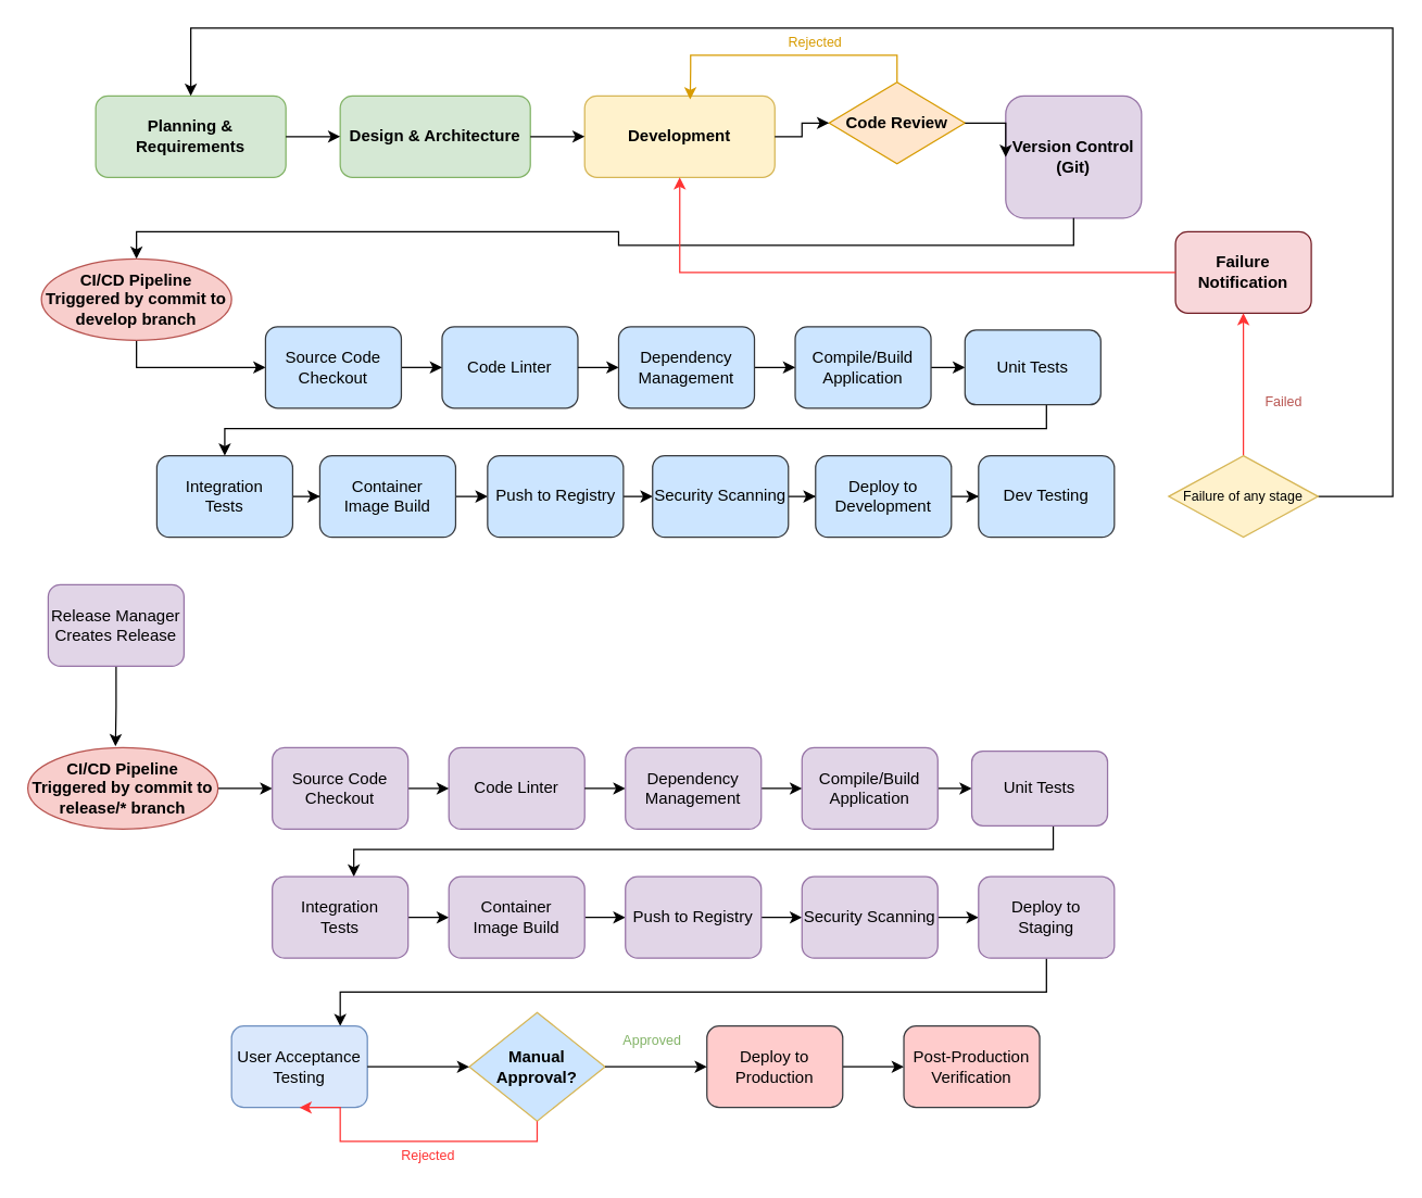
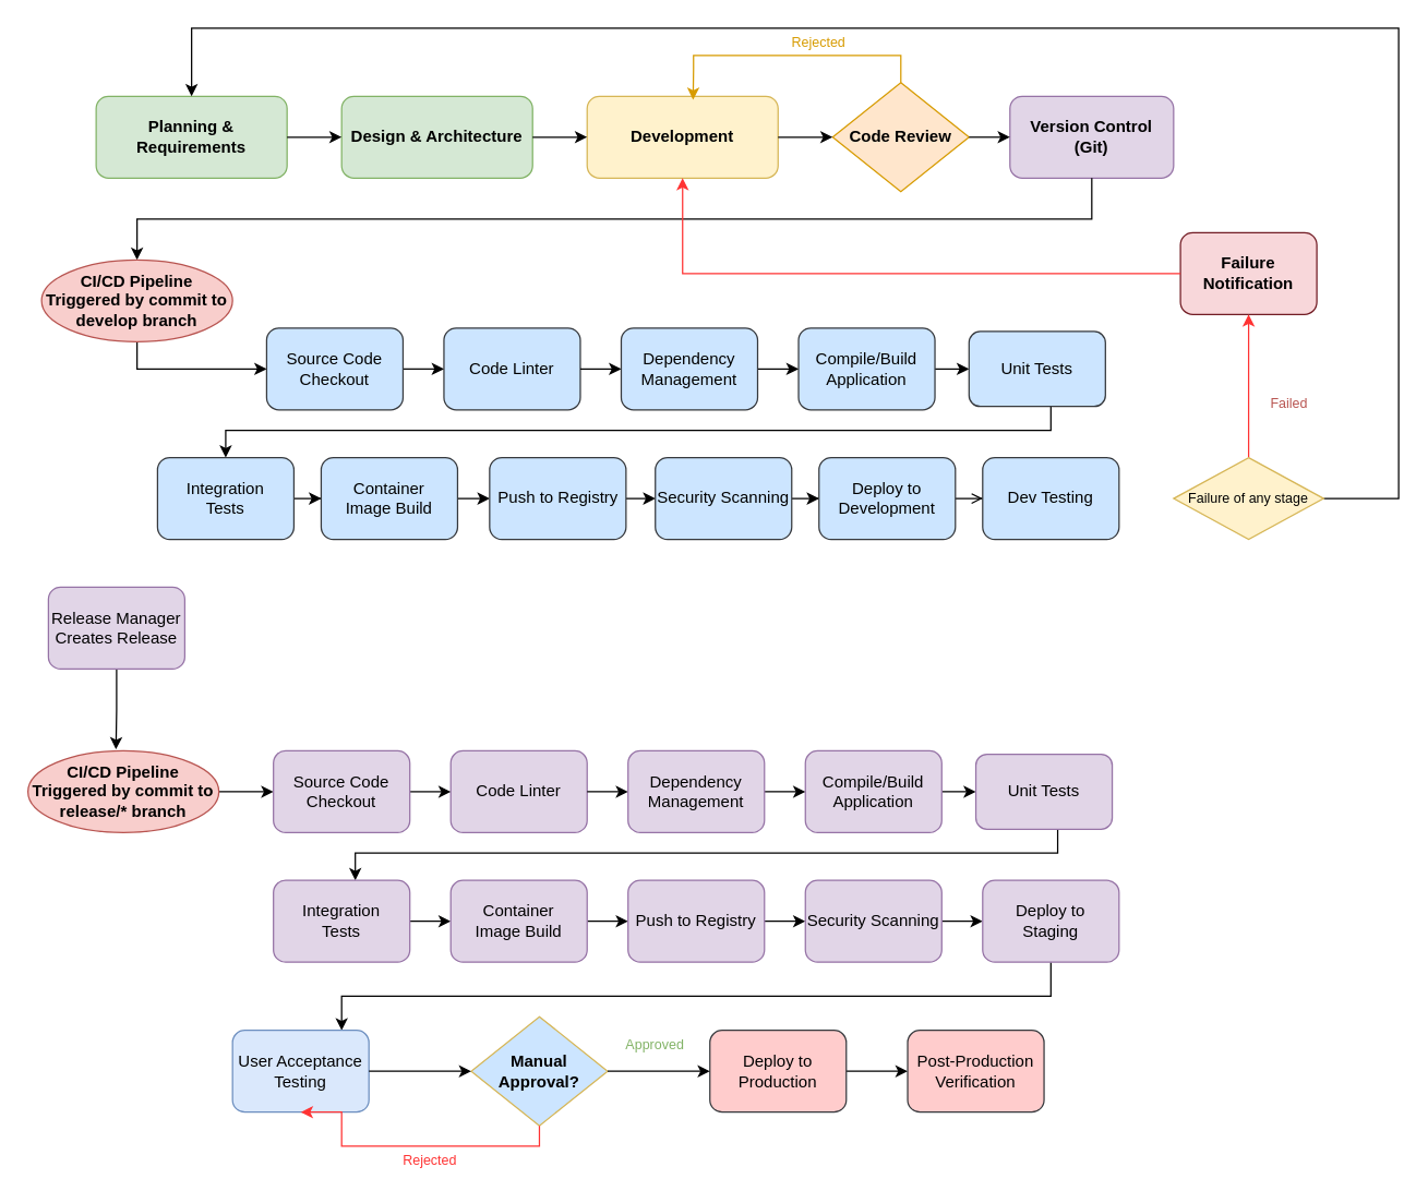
- <mxCell id="5" value="Code Review" style="rhombus;whiteSpace=wrap;html=1;fillColor=#ffe6cc;strokeColor=#d79b00;fontSize=12;fontStyle=1;" vertex="1" parent="1"><mxGeometry x="610" y="60" width="100" height="60" as="geometry" /></mxCell>
+ <mxCell id="5" value="Code Review" style="rhombus;whiteSpace=wrap;html=1;fillColor=#ffe6cc;strokeColor=#d79b00;fontSize=12;fontStyle=1;" vertex="1" parent="1"><mxGeometry x="610" y="60" width="100" height="80" as="geometry" /></mxCell>
- <mxCell id="6" value="Version Control&#10;(Git)" style="rounded=1;whiteSpace=wrap;html=1;fillColor=#e1d5e7;strokeColor=#9673a6;fontSize=12;fontStyle=1;" vertex="1" parent="1"><mxGeometry x="740" y="70" width="100" height="90" as="geometry" /></mxCell>
+ <mxCell id="6" value="Version Control&#10;(Git)" style="rounded=1;whiteSpace=wrap;html=1;fillColor=#e1d5e7;strokeColor=#9673a6;fontSize=12;fontStyle=1;" vertex="1" parent="1"><mxGeometry x="740" y="70" width="120" height="60" as="geometry" /></mxCell>
- <mxCell id="39" value="" style="edgeStyle=orthogonalEdgeStyle;rounded=0;orthogonalLoop=1;jettySize=auto;html=1;" edge="1" parent="1" source="40" target="73"><mxGeometry relative="1" as="geometry" /></mxCell>
+ <mxCell id="39" value="" style="edgeStyle=orthogonalEdgeStyle;rounded=0;orthogonalLoop=1;jettySize=auto;html=1;endArrow=open;" edge="1" parent="1" source="40" target="73"><mxGeometry relative="1" as="geometry" /></mxCell>
